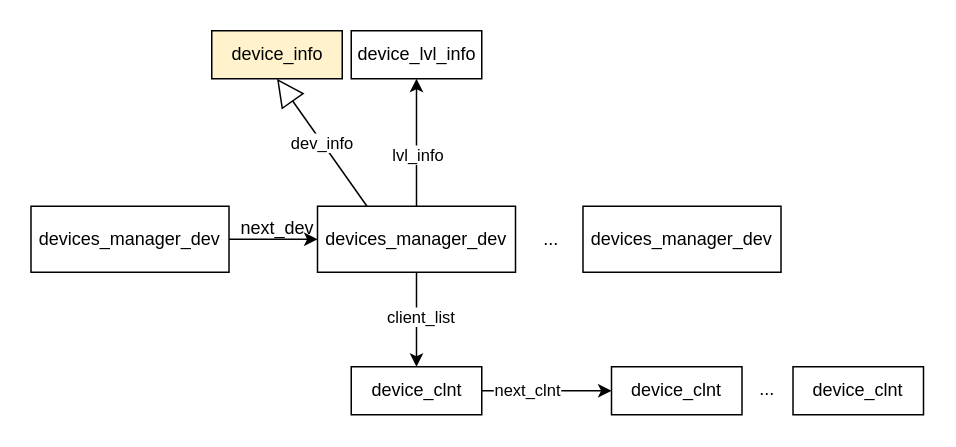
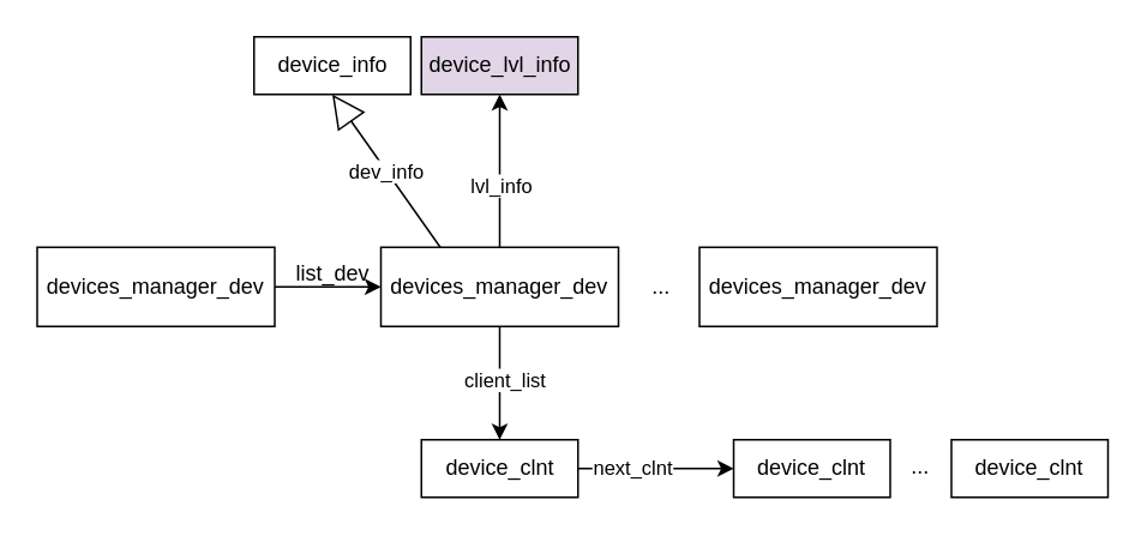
- <mxCell id="7" value="device_info" style="rounded=0;whiteSpace=wrap;html=1;fillColor=#fff2cc;" vertex="1" parent="1"><mxGeometry x="140.5" y="20" width="87" height="32" as="geometry" /></mxCell>
+ <mxCell id="7" value="device_info" style="rounded=0;whiteSpace=wrap;html=1;" vertex="1" parent="1"><mxGeometry x="140.5" y="20" width="87" height="32" as="geometry" /></mxCell>
- <mxCell id="9" value="device_lvl_info" style="rounded=0;whiteSpace=wrap;html=1;" vertex="1" parent="1"><mxGeometry x="233.5" y="20" width="87" height="32" as="geometry" /></mxCell>
+ <mxCell id="9" value="device_lvl_info" style="rounded=0;whiteSpace=wrap;html=1;fillColor=#e1d5e7;" vertex="1" parent="1"><mxGeometry x="233.5" y="20" width="87" height="32" as="geometry" /></mxCell>
- <mxCell id="15" value="next_dev" style="text;html=1;align=center;verticalAlign=middle;resizable=0;points=[];autosize=1;strokeColor=none;fillColor=none;" vertex="1" parent="1"><mxGeometry x="151" y="139" width="66" height="26" as="geometry" /></mxCell>
+ <mxCell id="15" value="list_dev" style="text;html=1;align=center;verticalAlign=middle;resizable=0;points=[];autosize=1;strokeColor=none;fillColor=none;" vertex="1" parent="1"><mxGeometry x="151" y="139" width="66" height="26" as="geometry" /></mxCell>
